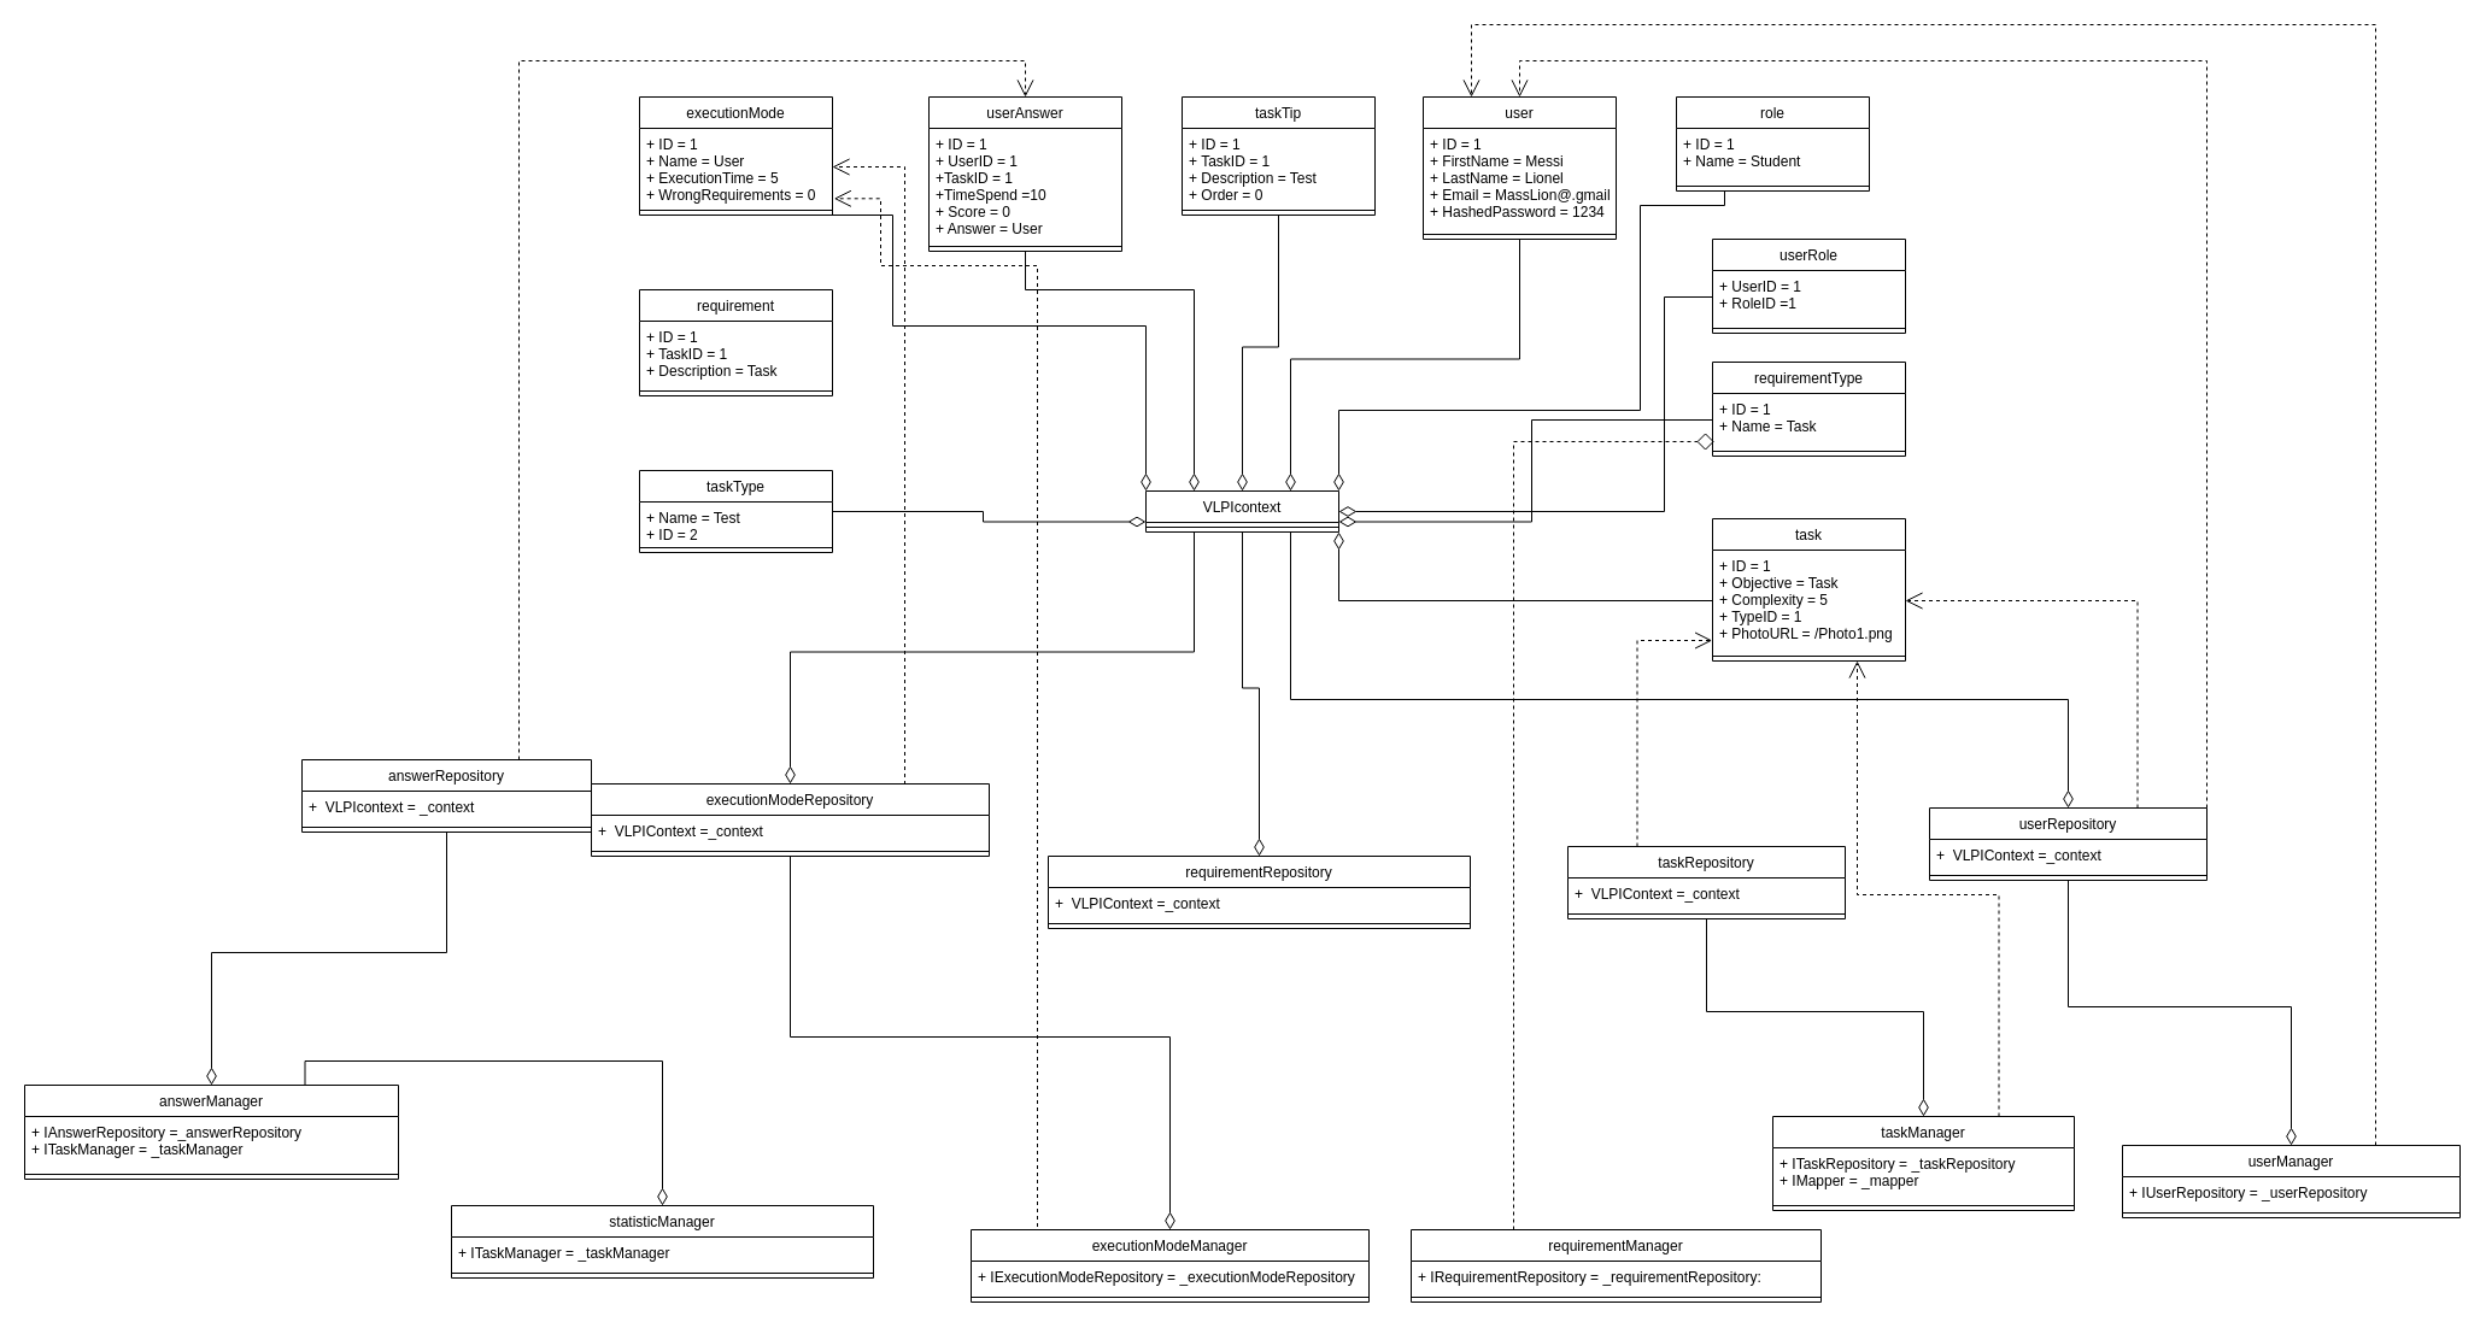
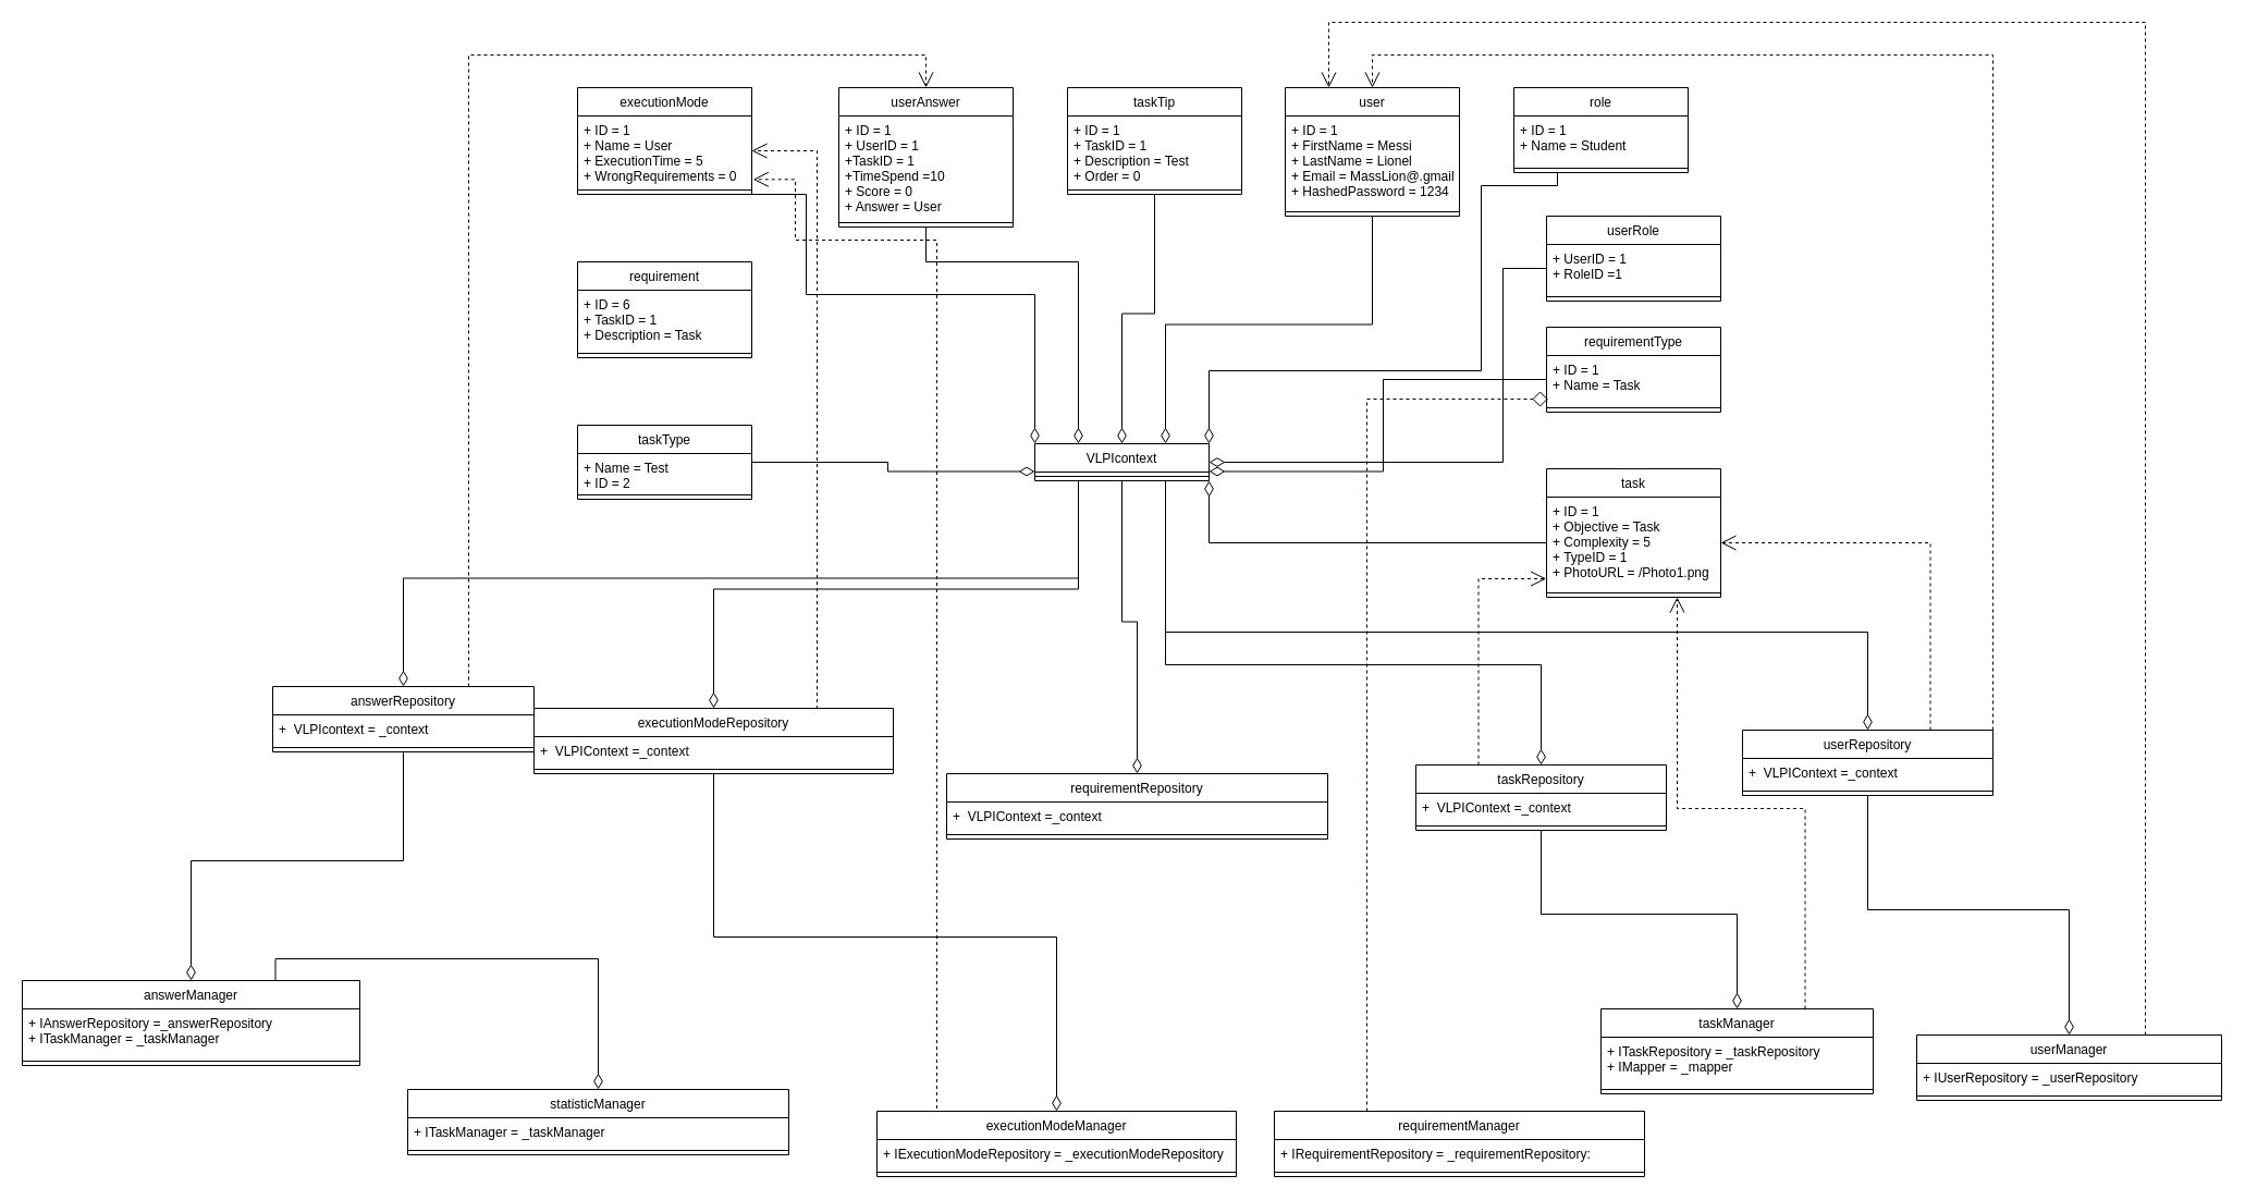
- <mxCell id="14" value="+ ID = 1&#10;+ TaskID = 1&#10;+ Description = Task" style="text;strokeColor=none;fillColor=none;align=left;verticalAlign=top;spacingLeft=4;spacingRight=4;overflow=hidden;rotatable=0;points=[[0,0.5],[1,0.5]];portConstraint=eastwest;" vertex="1" parent="13"><mxGeometry y="26" width="160" height="54" as="geometry" /></mxCell>
+ <mxCell id="14" value="+ ID = 6&#10;+ TaskID = 1&#10;+ Description = Task" style="text;strokeColor=none;fillColor=none;align=left;verticalAlign=top;spacingLeft=4;spacingRight=4;overflow=hidden;rotatable=0;points=[[0,0.5],[1,0.5]];portConstraint=eastwest;" vertex="1" parent="13"><mxGeometry y="26" width="160" height="54" as="geometry" /></mxCell>
+ <mxCell id="2" style="edgeStyle=orthogonalEdgeStyle;rounded=0;orthogonalLoop=1;jettySize=auto;html=1;exitX=0.25;exitY=1;exitDx=0;exitDy=0;endArrow=diamondThin;endFill=0;endSize=12;" edge="1" parent="1" source="7" target="47"><mxGeometry relative="1" as="geometry" /></mxCell>
+ <mxCell id="5" style="edgeStyle=orthogonalEdgeStyle;rounded=0;orthogonalLoop=1;jettySize=auto;html=1;exitX=0.75;exitY=1;exitDx=0;exitDy=0;endSize=12;endArrow=diamondThin;endFill=0;" edge="1" parent="1" source="7" target="60"><mxGeometry relative="1" as="geometry"><Array as="points"><mxPoint x="1070" y="610" /><mxPoint x="1415" y="610" /></Array></mxGeometry></mxCell>
